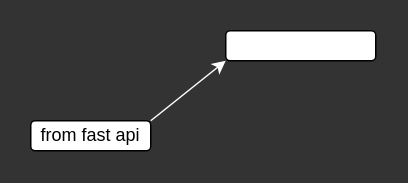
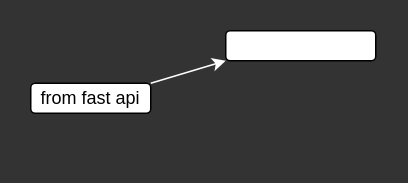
- <mxCell id="2" value="from fast api" style="rounded=1;whiteSpace=wrap;html=1;" vertex="1" parent="1"><mxGeometry x="20" y="80" width="80" height="20" as="geometry" /></mxCell>
+ <mxCell id="2" value="from fast api" style="rounded=1;whiteSpace=wrap;html=1;" vertex="1" parent="1"><mxGeometry x="20" y="55" width="80" height="20" as="geometry" /></mxCell>
